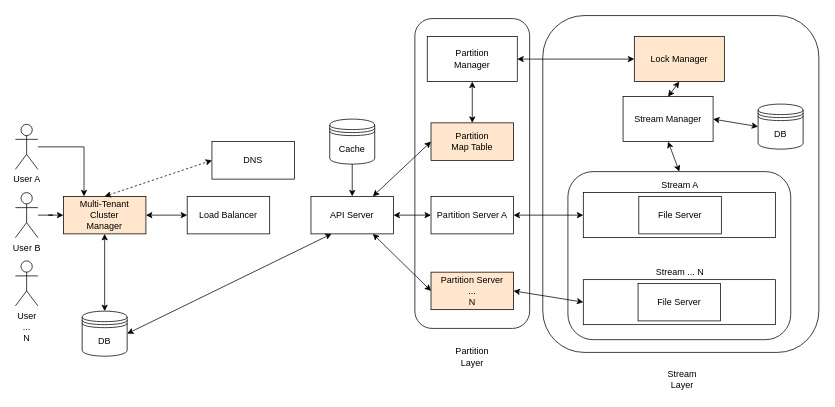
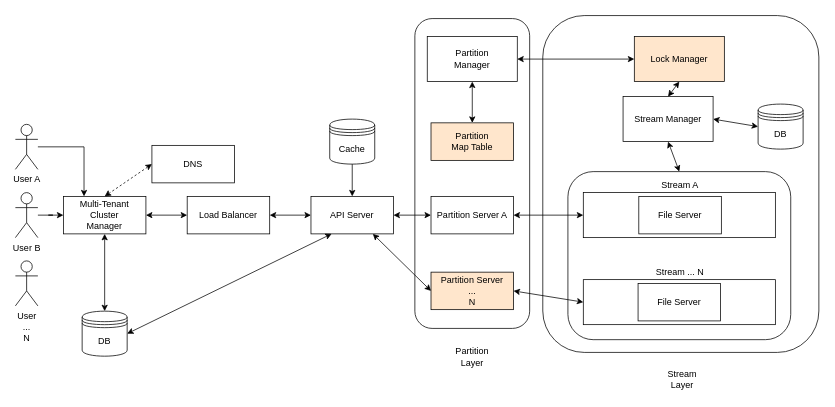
- <mxCell id="8" value="DNS" style="html=1;whiteSpace=wrap;" vertex="1" parent="1"><mxGeometry x="282" y="188" width="110" height="50" as="geometry" /></mxCell>
+ <mxCell id="8" value="DNS" style="html=1;whiteSpace=wrap;" vertex="1" parent="1"><mxGeometry x="202" y="193" width="110" height="50" as="geometry" /></mxCell>
- <mxCell id="24" value="" style="endArrow=classic;startArrow=classic;html=1;rounded=0;entryX=0;entryY=0.5;entryDx=0;entryDy=0;exitX=0.75;exitY=0;exitDx=0;exitDy=0;" edge="1" parent="1" source="13" target="23"><mxGeometry width="50" height="50" relative="1" as="geometry"><mxPoint x="507" y="249" as="sourcePoint" /><mxPoint x="557" y="199" as="targetPoint" /></mxGeometry></mxCell>
- <mxCell id="7" value="Multi-Tenant&lt;br&gt;Cluster&lt;br&gt;Manager" style="html=1;whiteSpace=wrap;fillColor=#ffe6cc;" vertex="1" parent="1"><mxGeometry x="84" y="261" width="110" height="50" as="geometry" /></mxCell>
+ <mxCell id="7" value="Multi-Tenant&lt;br&gt;Cluster&lt;br&gt;Manager" style="html=1;whiteSpace=wrap;" vertex="1" parent="1"><mxGeometry x="84" y="261" width="110" height="50" as="geometry" /></mxCell>
+ <mxCell id="14" value="" style="endArrow=classic;startArrow=classic;html=1;rounded=0;exitX=1;exitY=0.5;exitDx=0;exitDy=0;entryX=0;entryY=0.5;entryDx=0;entryDy=0;" edge="1" parent="1" source="9" target="13"><mxGeometry width="50" height="50" relative="1" as="geometry"><mxPoint x="450" y="313" as="sourcePoint" /><mxPoint x="500" y="263" as="targetPoint" /></mxGeometry></mxCell>
